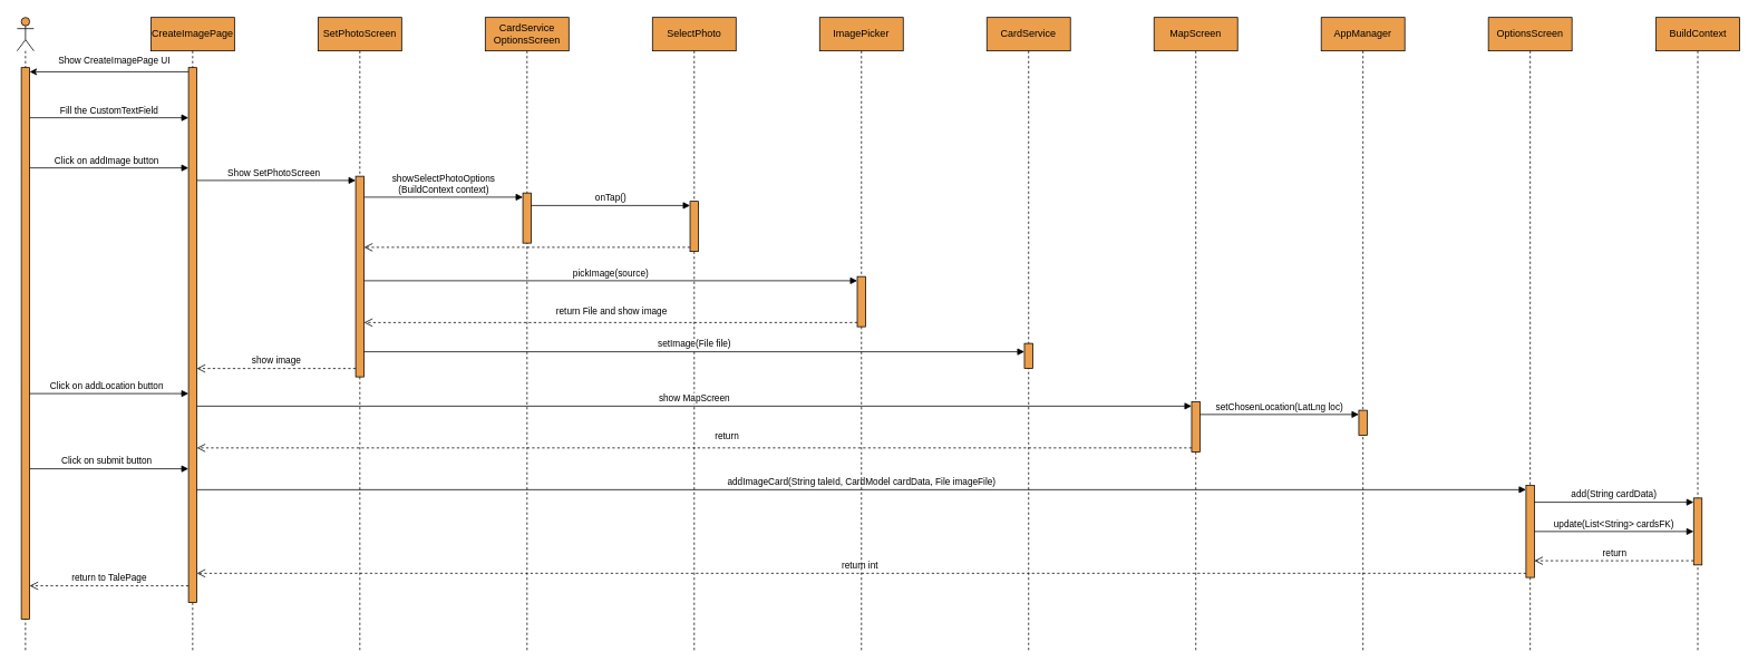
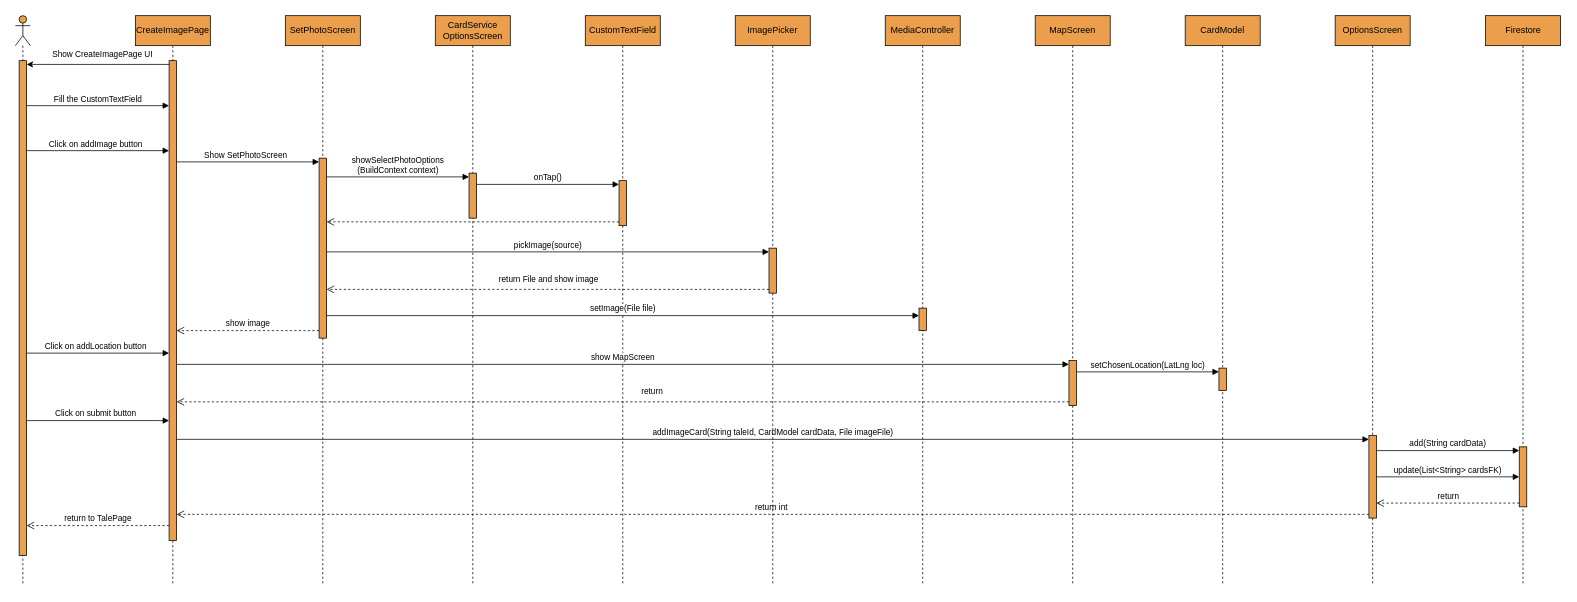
- <mxCell id="19" value="SelectPhoto" style="shape=umlLifeline;perimeter=lifelinePerimeter;whiteSpace=wrap;html=1;container=1;dropTarget=0;collapsible=0;recursiveResize=0;outlineConnect=0;portConstraint=eastwest;newEdgeStyle={&quot;curved&quot;:0,&quot;rounded&quot;:0};fillColor=#eb9f4c;" vertex="1" parent="1"><mxGeometry x="780" y="20" width="100" height="760" as="geometry" /></mxCell>
+ <mxCell id="19" value="CustomTextField" style="shape=umlLifeline;perimeter=lifelinePerimeter;whiteSpace=wrap;html=1;container=1;dropTarget=0;collapsible=0;recursiveResize=0;outlineConnect=0;portConstraint=eastwest;newEdgeStyle={&quot;curved&quot;:0,&quot;rounded&quot;:0};fillColor=#eb9f4c;" vertex="1" parent="1"><mxGeometry x="780" y="20" width="100" height="760" as="geometry" /></mxCell>
- <mxCell id="25" value="CardService" style="shape=umlLifeline;perimeter=lifelinePerimeter;whiteSpace=wrap;html=1;container=1;dropTarget=0;collapsible=0;recursiveResize=0;outlineConnect=0;portConstraint=eastwest;newEdgeStyle={&quot;curved&quot;:0,&quot;rounded&quot;:0};fillColor=#eb9f4c;" vertex="1" parent="1"><mxGeometry x="1180" y="20" width="100" height="760" as="geometry" /></mxCell>
+ <mxCell id="25" value="MediaController" style="shape=umlLifeline;perimeter=lifelinePerimeter;whiteSpace=wrap;html=1;container=1;dropTarget=0;collapsible=0;recursiveResize=0;outlineConnect=0;portConstraint=eastwest;newEdgeStyle={&quot;curved&quot;:0,&quot;rounded&quot;:0};fillColor=#eb9f4c;" vertex="1" parent="1"><mxGeometry x="1180" y="20" width="100" height="760" as="geometry" /></mxCell>
- <mxCell id="42" value="AppManager" style="shape=umlLifeline;perimeter=lifelinePerimeter;whiteSpace=wrap;html=1;container=1;dropTarget=0;collapsible=0;recursiveResize=0;outlineConnect=0;portConstraint=eastwest;newEdgeStyle={&quot;curved&quot;:0,&quot;rounded&quot;:0};fillColor=#eb9f4c;" vertex="1" parent="1"><mxGeometry x="1580" y="20" width="100" height="760" as="geometry" /></mxCell>
+ <mxCell id="42" value="CardModel" style="shape=umlLifeline;perimeter=lifelinePerimeter;whiteSpace=wrap;html=1;container=1;dropTarget=0;collapsible=0;recursiveResize=0;outlineConnect=0;portConstraint=eastwest;newEdgeStyle={&quot;curved&quot;:0,&quot;rounded&quot;:0};fillColor=#eb9f4c;" vertex="1" parent="1"><mxGeometry x="1580" y="20" width="100" height="760" as="geometry" /></mxCell>
- <mxCell id="9" value="BuildContext" style="shape=umlLifeline;perimeter=lifelinePerimeter;whiteSpace=wrap;html=1;container=1;dropTarget=0;collapsible=0;recursiveResize=0;outlineConnect=0;portConstraint=eastwest;newEdgeStyle={&quot;curved&quot;:0,&quot;rounded&quot;:0};fillColor=#eb9f4c;" vertex="1" parent="1"><mxGeometry x="1980.5" y="20" width="100" height="760" as="geometry" /></mxCell>
+ <mxCell id="9" value="Firestore" style="shape=umlLifeline;perimeter=lifelinePerimeter;whiteSpace=wrap;html=1;container=1;dropTarget=0;collapsible=0;recursiveResize=0;outlineConnect=0;portConstraint=eastwest;newEdgeStyle={&quot;curved&quot;:0,&quot;rounded&quot;:0};fillColor=#eb9f4c;" vertex="1" parent="1"><mxGeometry x="1980.5" y="20" width="100" height="760" as="geometry" /></mxCell>
